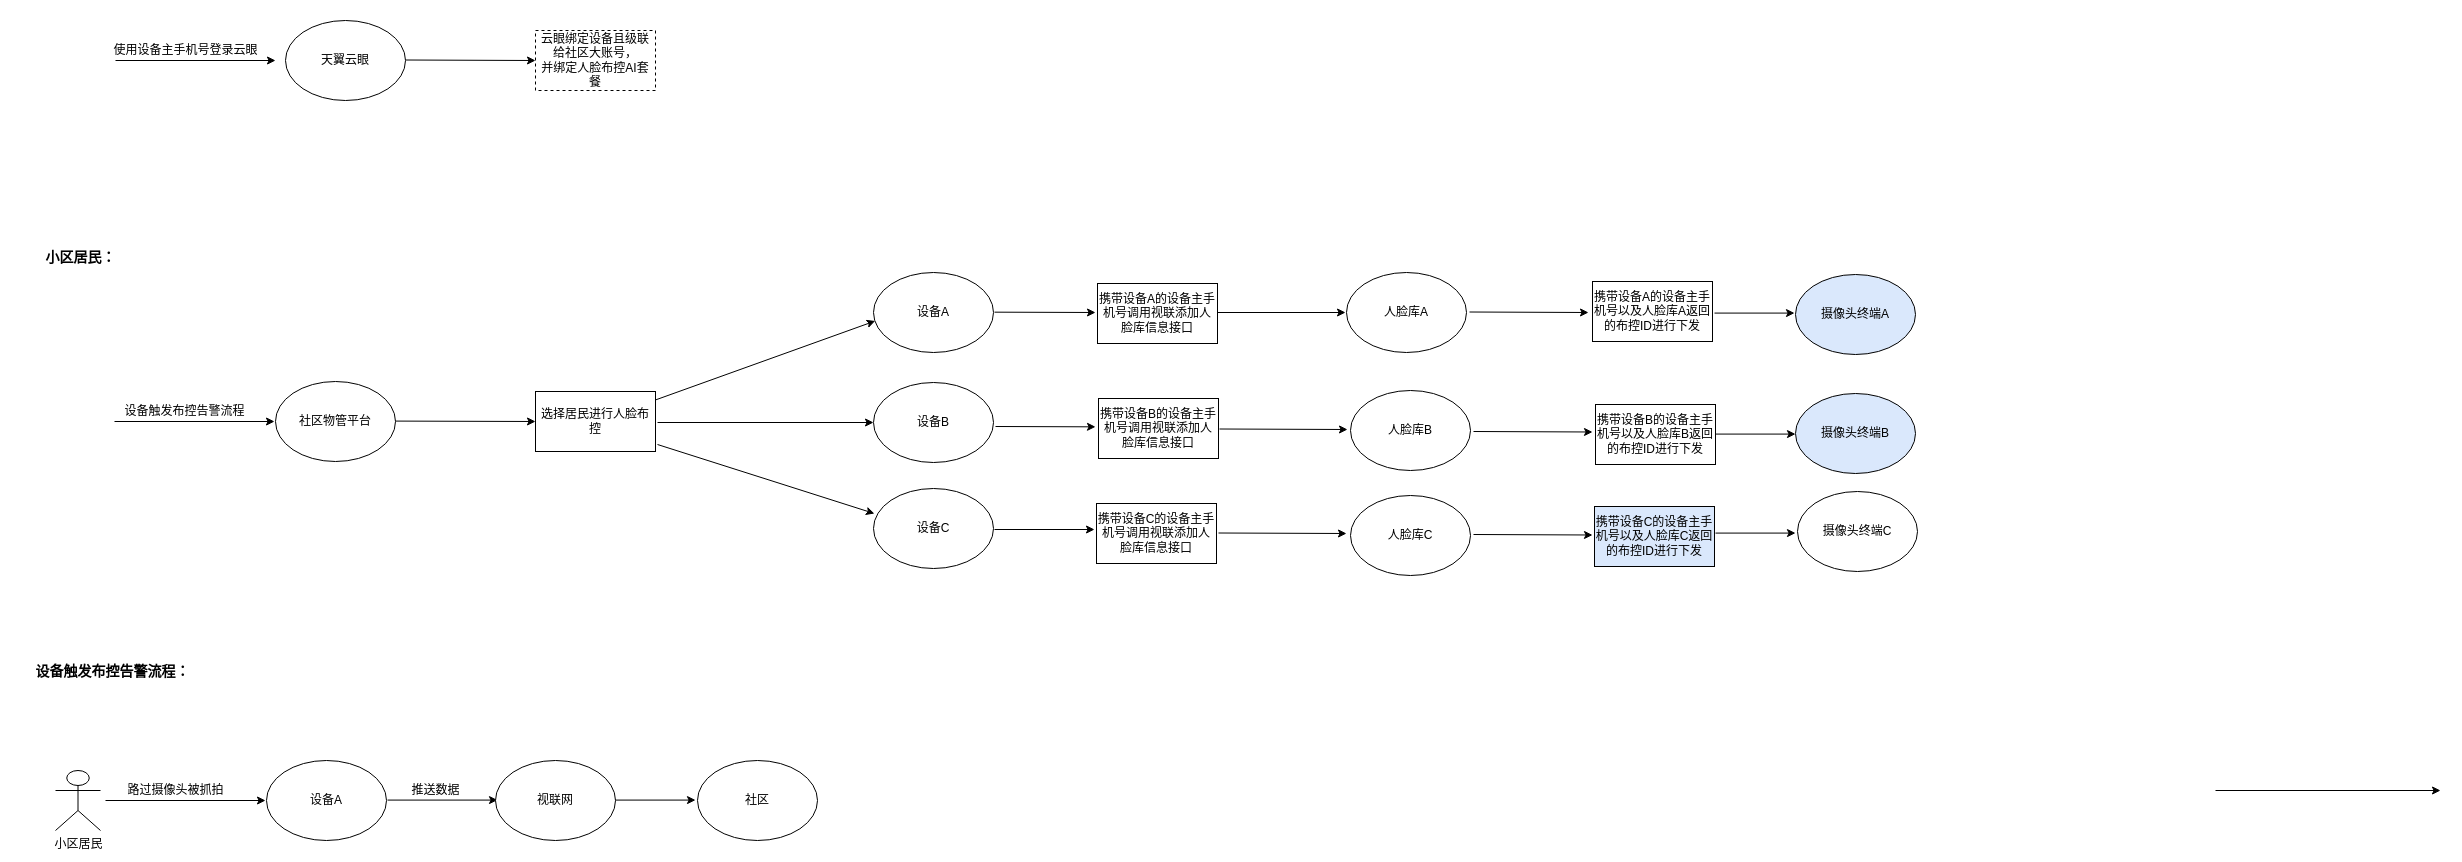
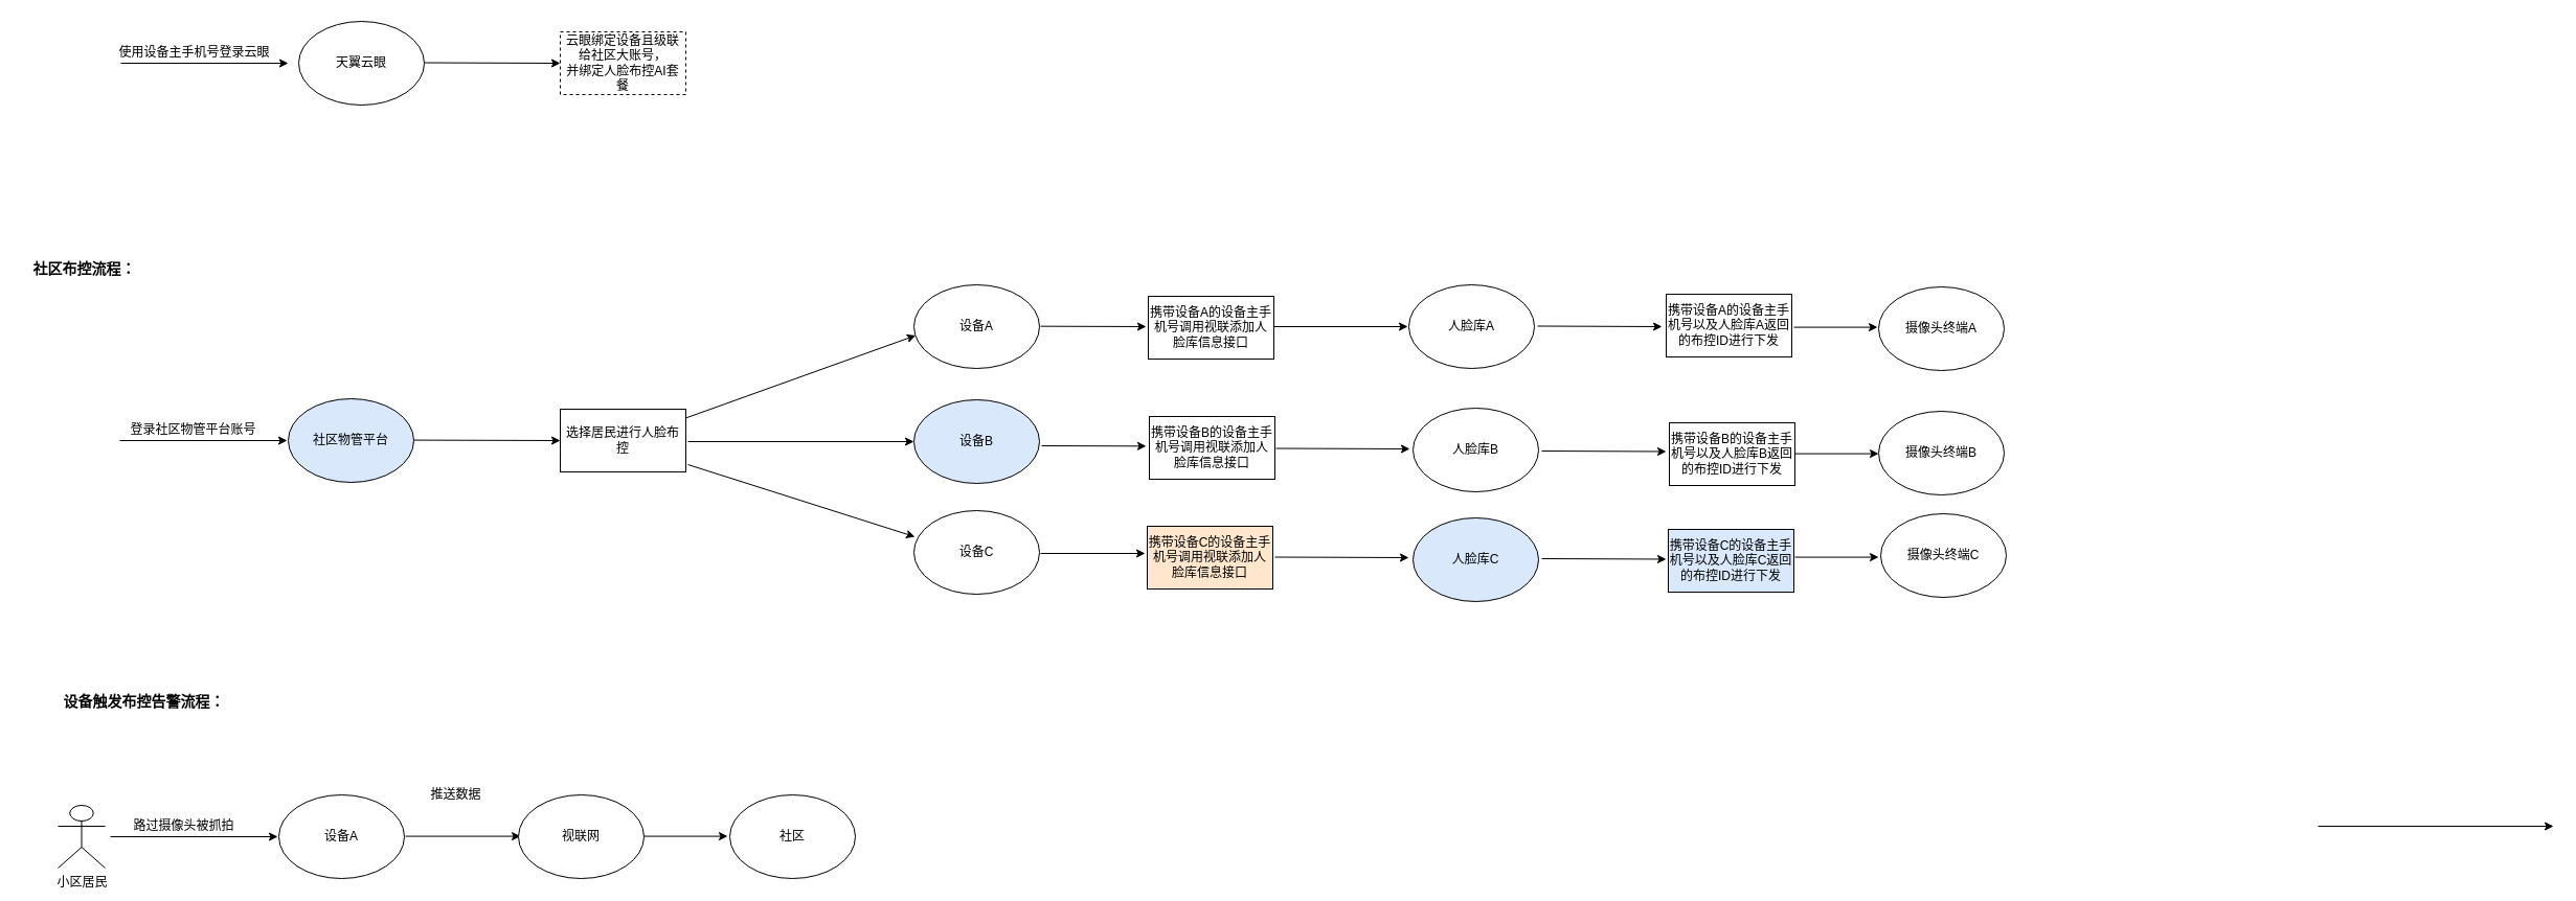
- <mxCell id="26" value="&lt;font style=&quot;font-size: 14px;&quot;&gt;&lt;b&gt;小区居民：&lt;/b&gt;&lt;/font&gt;" style="text;html=1;align=center;verticalAlign=middle;resizable=0;points=[];autosize=1;strokeColor=none;fillColor=none;" vertex="1" parent="1"><mxGeometry x="20" y="242" width="120" height="30" as="geometry" /></mxCell>
+ <mxCell id="26" value="&lt;font style=&quot;font-size: 14px;&quot;&gt;&lt;b&gt;社区布控流程：&lt;/b&gt;&lt;/font&gt;" style="text;html=1;align=center;verticalAlign=middle;resizable=0;points=[];autosize=1;strokeColor=none;fillColor=none;" vertex="1" parent="1"><mxGeometry x="20" y="242" width="120" height="30" as="geometry" /></mxCell>
- <mxCell id="49" value="摄像头终端A" style="ellipse;whiteSpace=wrap;html=1;fillColor=#dae8fc;" vertex="1" parent="1"><mxGeometry x="1795" y="274" width="120" height="80" as="geometry" /></mxCell>
+ <mxCell id="49" value="摄像头终端A" style="ellipse;whiteSpace=wrap;html=1;" vertex="1" parent="1"><mxGeometry x="1795" y="274" width="120" height="80" as="geometry" /></mxCell>
- <mxCell id="5" value="设备触发布控告警流程" style="text;html=1;align=center;verticalAlign=middle;resizable=0;points=[];autosize=1;strokeColor=none;fillColor=none;" parent="1" vertex="1"><mxGeometry x="114" y="396" width="140" height="30" as="geometry" /></mxCell>
+ <mxCell id="5" value="登录社区物管平台账号" style="text;html=1;align=center;verticalAlign=middle;resizable=0;points=[];autosize=1;strokeColor=none;fillColor=none;" parent="1" vertex="1"><mxGeometry x="114" y="396" width="140" height="30" as="geometry" /></mxCell>
- <mxCell id="36" value="社区物管平台" style="ellipse;whiteSpace=wrap;html=1;" vertex="1" parent="1"><mxGeometry x="275" y="381" width="120" height="80" as="geometry" /></mxCell>
+ <mxCell id="36" value="社区物管平台" style="ellipse;whiteSpace=wrap;html=1;fillColor=#dae8fc;" vertex="1" parent="1"><mxGeometry x="275" y="381" width="120" height="80" as="geometry" /></mxCell>
- <mxCell id="9" value="设备B" style="ellipse;whiteSpace=wrap;html=1;" parent="1" vertex="1"><mxGeometry x="873" y="382" width="120" height="80" as="geometry" /></mxCell>
+ <mxCell id="9" value="设备B" style="ellipse;whiteSpace=wrap;html=1;fillColor=#dae8fc;" parent="1" vertex="1"><mxGeometry x="873" y="382" width="120" height="80" as="geometry" /></mxCell>
- <mxCell id="51" value="摄像头终端B" style="ellipse;whiteSpace=wrap;html=1;fillColor=#dae8fc;" vertex="1" parent="1"><mxGeometry x="1795" y="393" width="120" height="80" as="geometry" /></mxCell>
+ <mxCell id="51" value="摄像头终端B" style="ellipse;whiteSpace=wrap;html=1;" vertex="1" parent="1"><mxGeometry x="1795" y="393" width="120" height="80" as="geometry" /></mxCell>
- <mxCell id="28" value="携带设备C的设备主手机号调用视联添加人脸库信息接口" style="rounded=0;whiteSpace=wrap;html=1;" vertex="1" parent="1"><mxGeometry x="1096" y="503" width="120" height="60" as="geometry" /></mxCell>
+ <mxCell id="28" value="携带设备C的设备主手机号调用视联添加人脸库信息接口" style="rounded=0;whiteSpace=wrap;html=1;fillColor=#ffe6cc;" vertex="1" parent="1"><mxGeometry x="1096" y="503" width="120" height="60" as="geometry" /></mxCell>
- <mxCell id="23" value="人脸库C" style="ellipse;whiteSpace=wrap;html=1;" parent="1" vertex="1"><mxGeometry x="1350" y="495" width="120" height="80" as="geometry" /></mxCell>
+ <mxCell id="23" value="人脸库C" style="ellipse;whiteSpace=wrap;html=1;fillColor=#dae8fc;" parent="1" vertex="1"><mxGeometry x="1350" y="495" width="120" height="80" as="geometry" /></mxCell>
- <mxCell id="47" value="&lt;font style=&quot;font-size: 14px;&quot;&gt;&lt;b&gt;设备触发布控告警流程：&lt;/b&gt;&lt;/font&gt;" style="text;html=1;align=center;verticalAlign=middle;resizable=0;points=[];autosize=1;strokeColor=none;fillColor=none;" vertex="1" parent="1"><mxGeometry x="22" y="656" width="180" height="30" as="geometry" /></mxCell>
+ <mxCell id="47" value="&lt;font style=&quot;font-size: 14px;&quot;&gt;&lt;b&gt;设备触发布控告警流程：&lt;/b&gt;&lt;/font&gt;" style="text;html=1;align=center;verticalAlign=middle;resizable=0;points=[];autosize=1;strokeColor=none;fillColor=none;" vertex="1" parent="1"><mxGeometry x="47" y="656" width="180" height="30" as="geometry" /></mxCell>
- <mxCell id="44" value="推送数据" style="text;html=1;align=center;verticalAlign=middle;resizable=0;points=[];autosize=1;strokeColor=none;fillColor=none;" vertex="1" parent="1"><mxGeometry x="400" y="775" width="70" height="30" as="geometry" /></mxCell>
+ <mxCell id="44" value="推送数据" style="text;html=1;align=center;verticalAlign=middle;resizable=0;points=[];autosize=1;strokeColor=none;fillColor=none;" vertex="1" parent="1"><mxGeometry x="400" y="745" width="70" height="30" as="geometry" /></mxCell>
